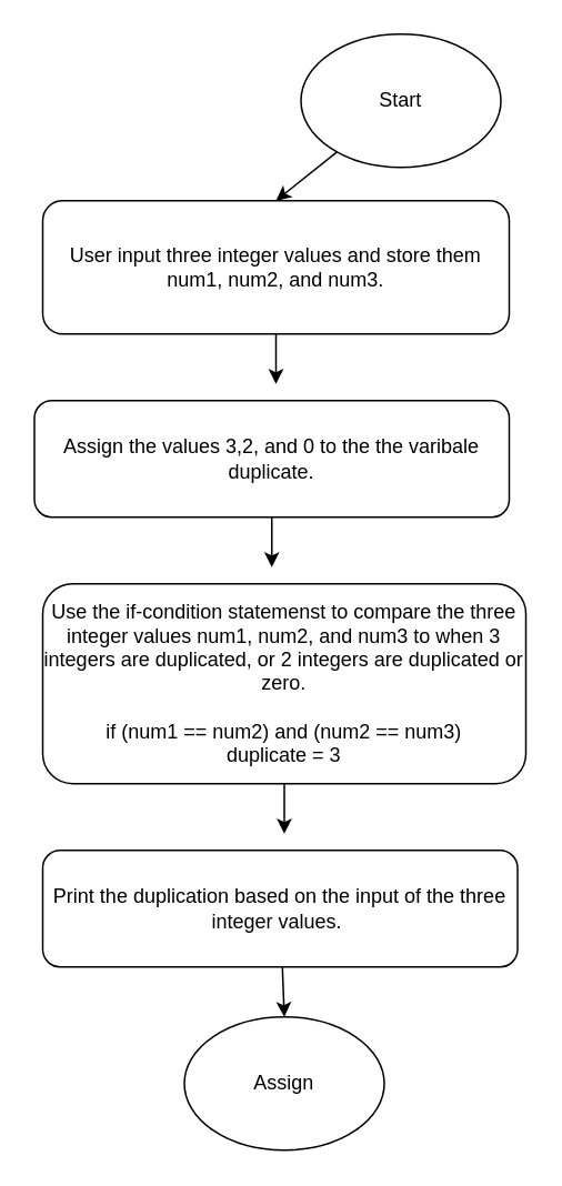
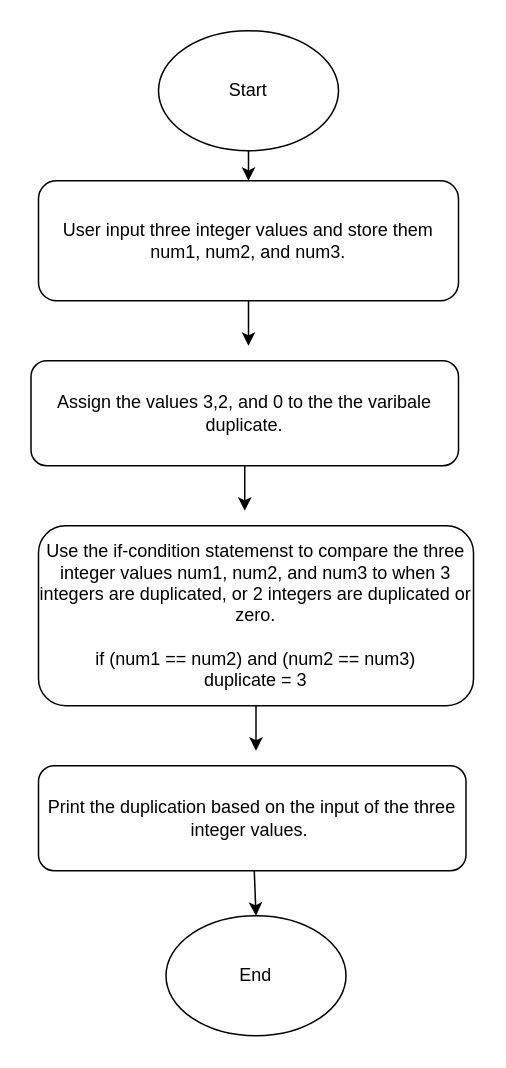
- <mxCell id="5" value="Start" style="ellipse;whiteSpace=wrap;html=1;" vertex="1" parent="1"><mxGeometry x="180" y="20" width="120" height="80" as="geometry" /></mxCell>
+ <mxCell id="5" value="Start" style="ellipse;whiteSpace=wrap;html=1;" vertex="1" parent="1"><mxGeometry x="105" y="20" width="120" height="80" as="geometry" /></mxCell>
- <mxCell id="13" value="Assign" style="ellipse;whiteSpace=wrap;html=1;" vertex="1" parent="1"><mxGeometry x="110" y="610" width="120" height="80" as="geometry" /></mxCell>
+ <mxCell id="13" value="End" style="ellipse;whiteSpace=wrap;html=1;" vertex="1" parent="1"><mxGeometry x="110" y="610" width="120" height="80" as="geometry" /></mxCell>
